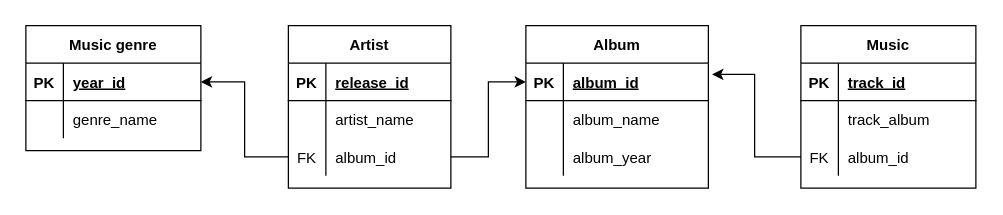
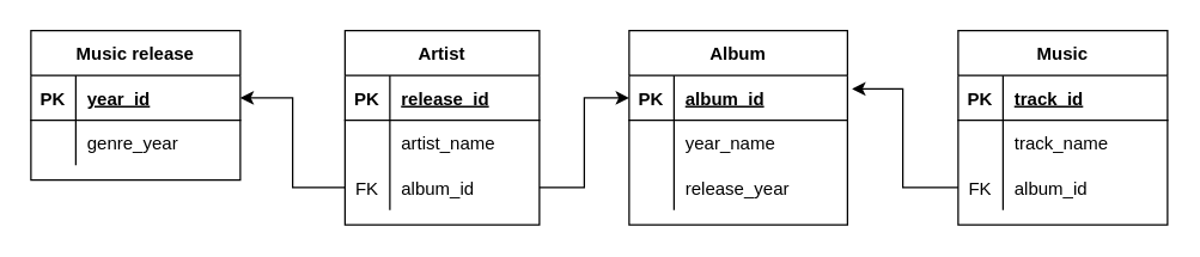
- <mxCell id="2" value="Music genre" style="shape=table;startSize=30;container=1;collapsible=1;childLayout=tableLayout;fixedRows=1;rowLines=0;fontStyle=1;align=center;resizeLast=1;" parent="1" vertex="1"><mxGeometry x="20" y="20" width="140" height="100" as="geometry" /></mxCell>
+ <mxCell id="2" value="Music release" style="shape=table;startSize=30;container=1;collapsible=1;childLayout=tableLayout;fixedRows=1;rowLines=0;fontStyle=1;align=center;resizeLast=1;" parent="1" vertex="1"><mxGeometry x="20" y="20" width="140" height="100" as="geometry" /></mxCell>
- <mxCell id="8" value="genre_name" style="shape=partialRectangle;connectable=0;fillColor=none;top=0;left=0;bottom=0;right=0;align=left;spacingLeft=6;overflow=hidden;" parent="6" vertex="1"><mxGeometry x="30" width="110" height="30" as="geometry"><mxRectangle width="110" height="30" as="alternateBounds" /></mxGeometry></mxCell>
+ <mxCell id="8" value="genre_year" style="shape=partialRectangle;connectable=0;fillColor=none;top=0;left=0;bottom=0;right=0;align=left;spacingLeft=6;overflow=hidden;" parent="6" vertex="1"><mxGeometry x="30" width="110" height="30" as="geometry"><mxRectangle width="110" height="30" as="alternateBounds" /></mxGeometry></mxCell>
- <mxCell id="26" value="album_name" style="shape=partialRectangle;connectable=0;fillColor=none;top=0;left=0;bottom=0;right=0;align=left;spacingLeft=6;overflow=hidden;" vertex="1" parent="24"><mxGeometry x="30" width="116" height="30" as="geometry"><mxRectangle width="116" height="30" as="alternateBounds" /></mxGeometry></mxCell>
+ <mxCell id="26" value="year_name" style="shape=partialRectangle;connectable=0;fillColor=none;top=0;left=0;bottom=0;right=0;align=left;spacingLeft=6;overflow=hidden;" vertex="1" parent="24"><mxGeometry x="30" width="116" height="30" as="geometry"><mxRectangle width="116" height="30" as="alternateBounds" /></mxGeometry></mxCell>
- <mxCell id="37" value="track_album" style="shape=partialRectangle;connectable=0;fillColor=none;top=0;left=0;bottom=0;right=0;align=left;spacingLeft=6;overflow=hidden;" vertex="1" parent="35"><mxGeometry x="30" width="110" height="30" as="geometry"><mxRectangle width="110" height="30" as="alternateBounds" /></mxGeometry></mxCell>
+ <mxCell id="37" value="track_name" style="shape=partialRectangle;connectable=0;fillColor=none;top=0;left=0;bottom=0;right=0;align=left;spacingLeft=6;overflow=hidden;" vertex="1" parent="35"><mxGeometry x="30" width="110" height="30" as="geometry"><mxRectangle width="110" height="30" as="alternateBounds" /></mxGeometry></mxCell>
- <mxCell id="29" value="album_year" style="shape=partialRectangle;connectable=0;fillColor=none;top=0;left=0;bottom=0;right=0;align=left;spacingLeft=6;overflow=hidden;" vertex="1" parent="27"><mxGeometry x="30" width="116" height="30" as="geometry"><mxRectangle width="116" height="30" as="alternateBounds" /></mxGeometry></mxCell>
+ <mxCell id="29" value="release_year" style="shape=partialRectangle;connectable=0;fillColor=none;top=0;left=0;bottom=0;right=0;align=left;spacingLeft=6;overflow=hidden;" vertex="1" parent="27"><mxGeometry x="30" width="116" height="30" as="geometry"><mxRectangle width="116" height="30" as="alternateBounds" /></mxGeometry></mxCell>
